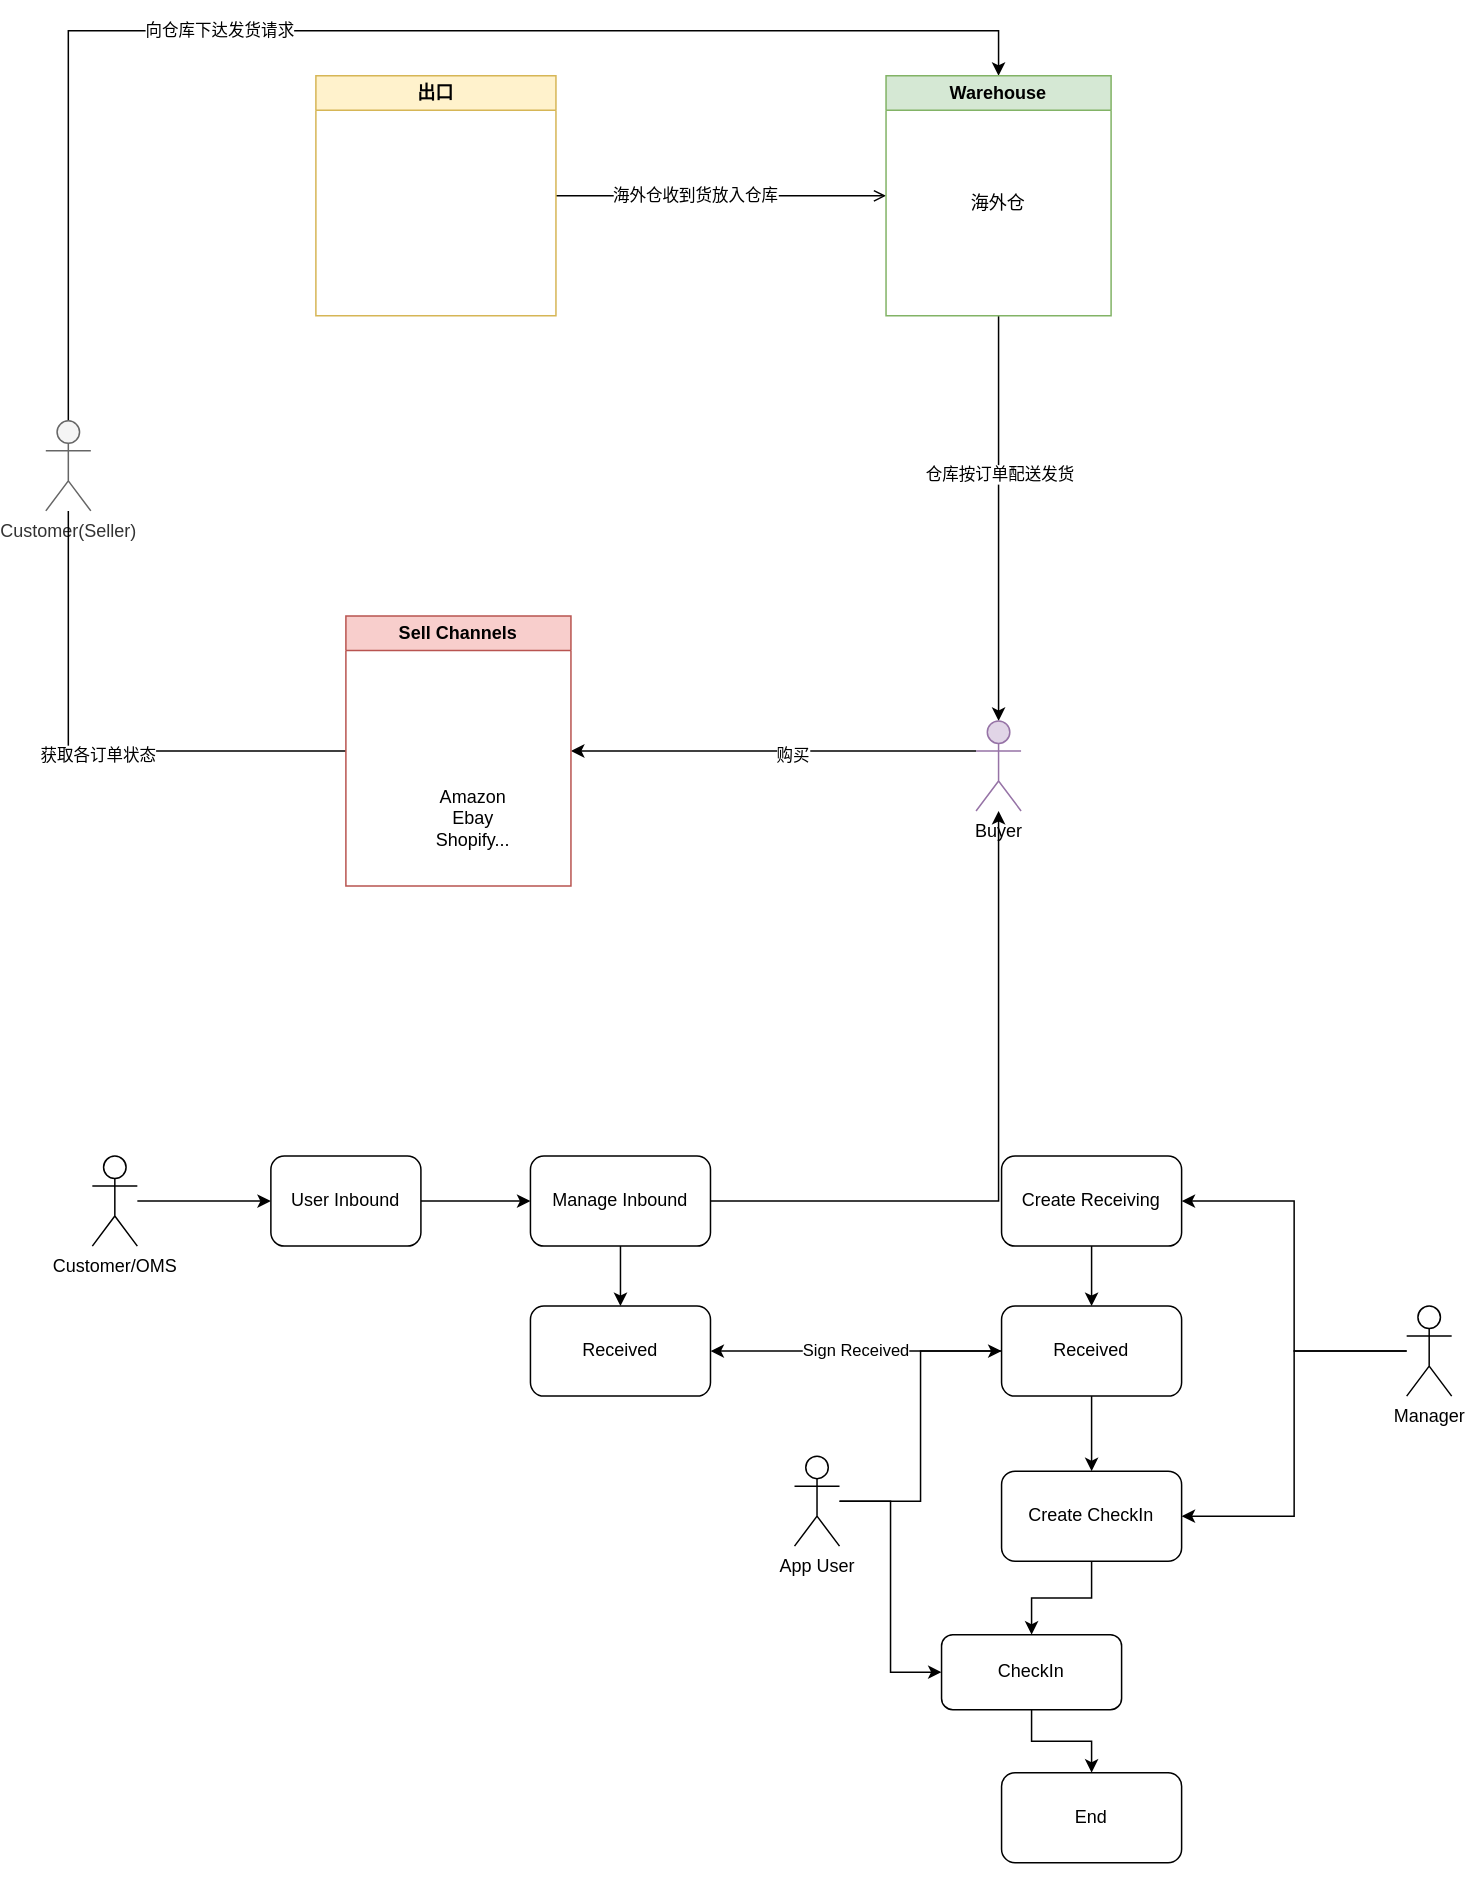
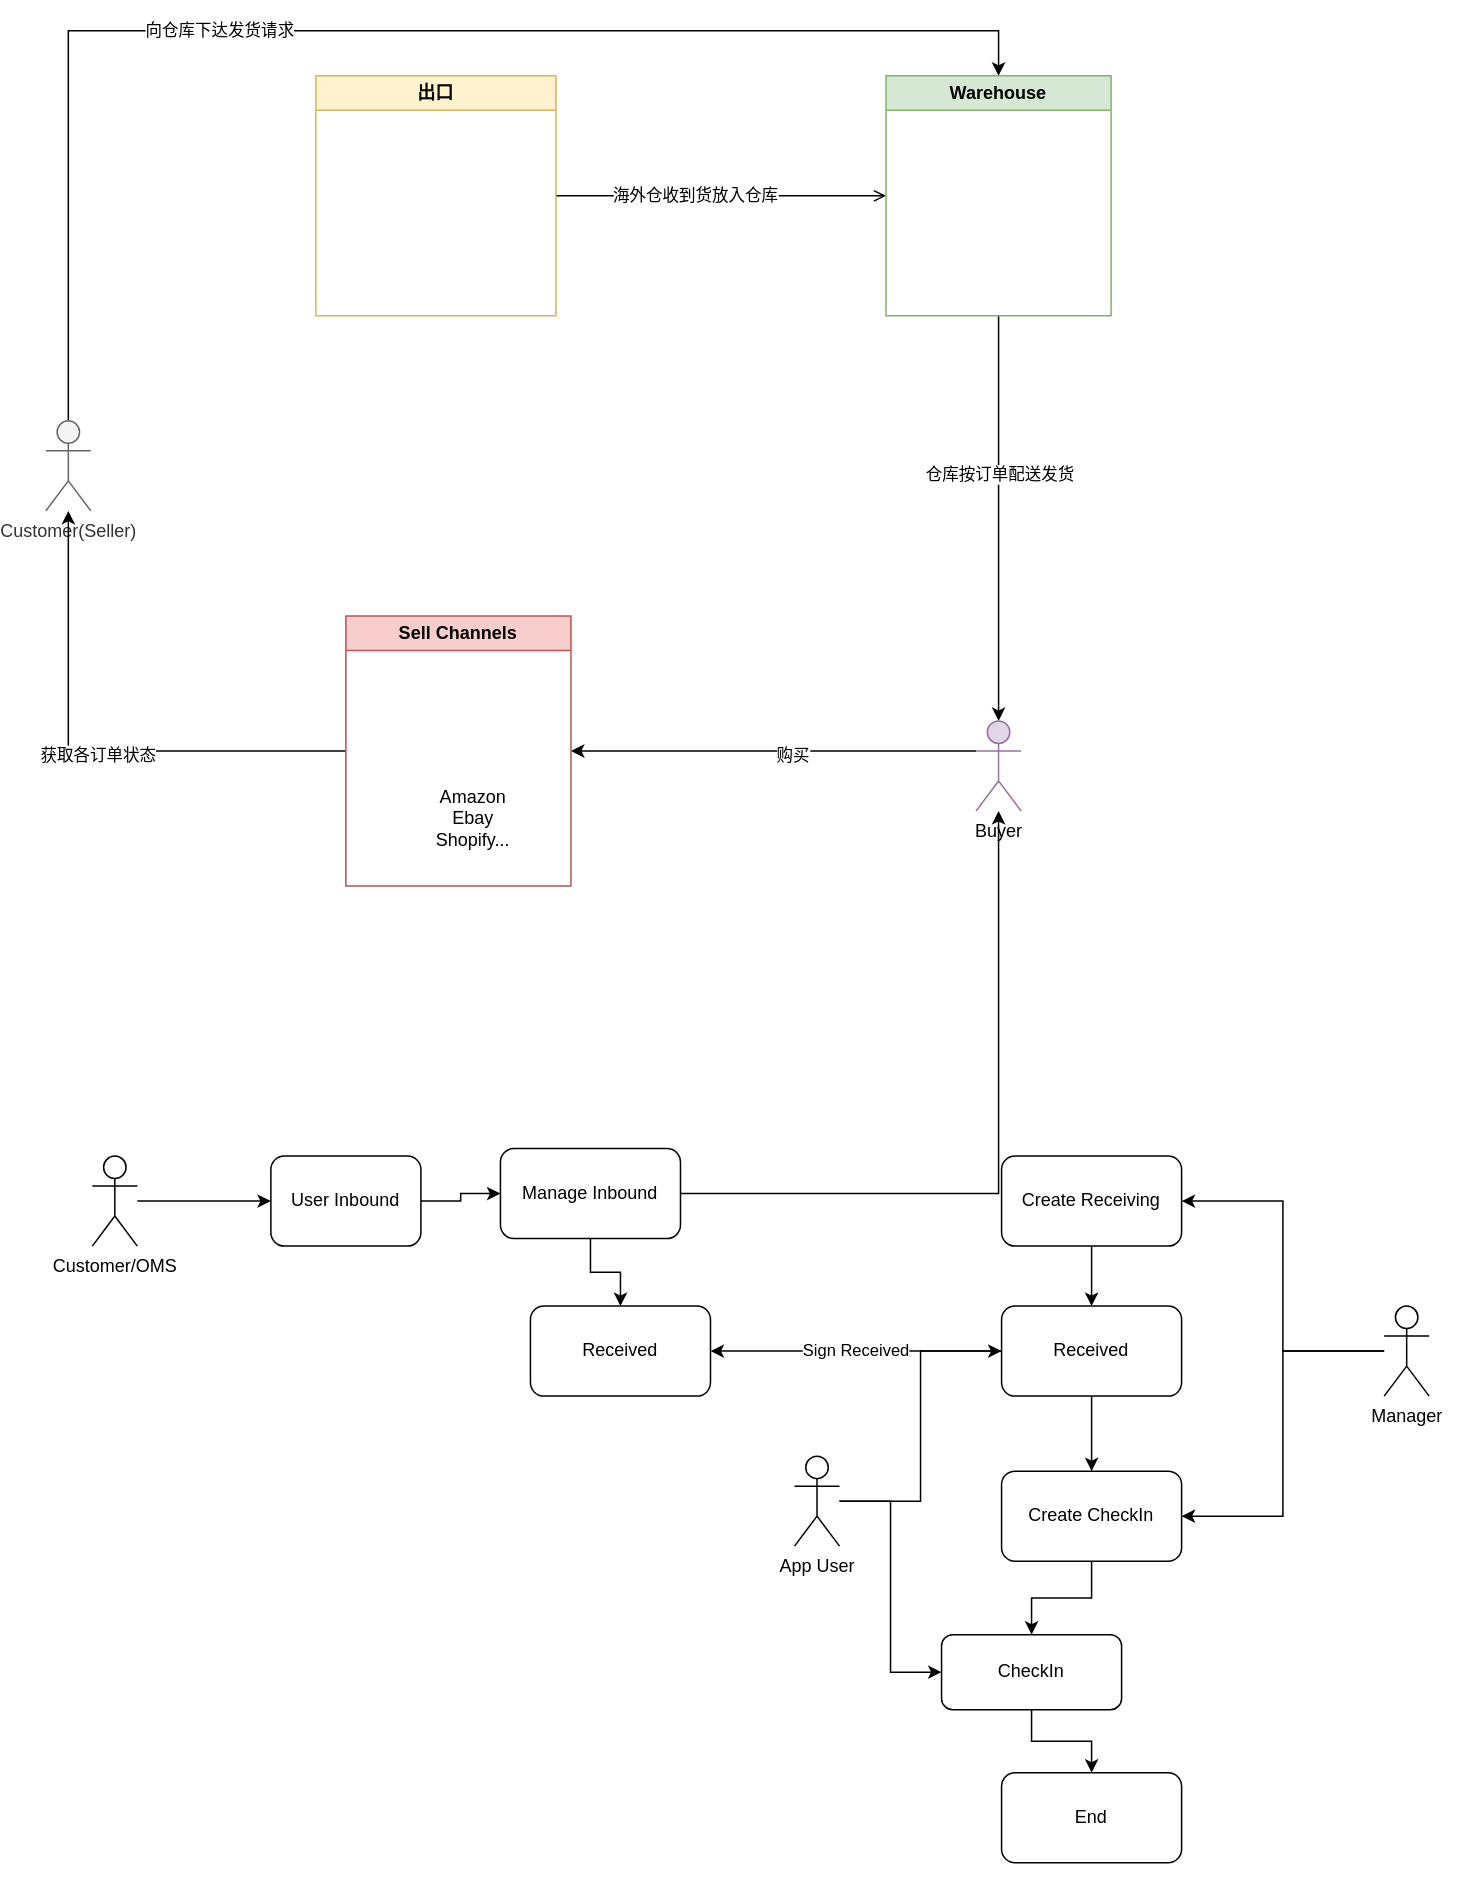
- <mxCell id="11" value="海外仓" style="text;html=1;strokeColor=none;fillColor=none;align=center;verticalAlign=middle;whiteSpace=wrap;rounded=0;" vertex="1" parent="10"><mxGeometry x="45" y="70" width="60" height="30" as="geometry" /></mxCell>
- <mxCell id="15" style="edgeStyle=orthogonalEdgeStyle;rounded=0;orthogonalLoop=1;jettySize=auto;html=1;exitX=0;exitY=0.5;exitDx=0;exitDy=0;endArrow=none;" edge="1" parent="1" source="17" target="4"><mxGeometry relative="1" as="geometry" /></mxCell>
+ <mxCell id="15" style="edgeStyle=orthogonalEdgeStyle;rounded=0;orthogonalLoop=1;jettySize=auto;html=1;exitX=0;exitY=0.5;exitDx=0;exitDy=0;" edge="1" parent="1" source="17" target="4"><mxGeometry relative="1" as="geometry" /></mxCell>
- <mxCell id="25" value="Manage Inbound" style="rounded=1;whiteSpace=wrap;html=1;" vertex="1" parent="1"><mxGeometry x="343" y="770" width="120" height="60" as="geometry" /></mxCell>
+ <mxCell id="25" value="Manage Inbound" style="rounded=1;whiteSpace=wrap;html=1;" vertex="1" parent="1"><mxGeometry x="323" y="765" width="120" height="60" as="geometry" /></mxCell>
- <mxCell id="38" value="Manager" style="shape=umlActor;verticalLabelPosition=bottom;verticalAlign=top;html=1;outlineConnect=0;" vertex="1" parent="1"><mxGeometry x="927" y="870" width="30" height="60" as="geometry" /></mxCell>
+ <mxCell id="38" value="Manager" style="shape=umlActor;verticalLabelPosition=bottom;verticalAlign=top;html=1;outlineConnect=0;" vertex="1" parent="1"><mxGeometry x="912" y="870" width="30" height="60" as="geometry" /></mxCell>
